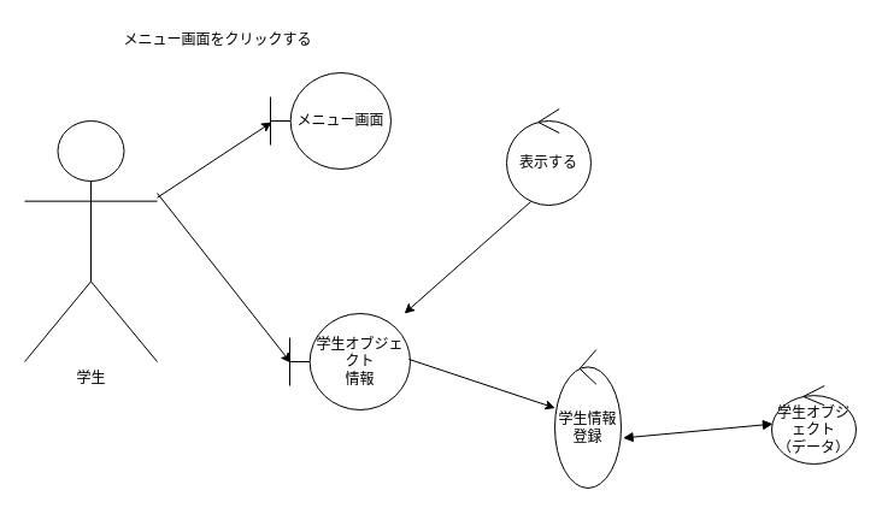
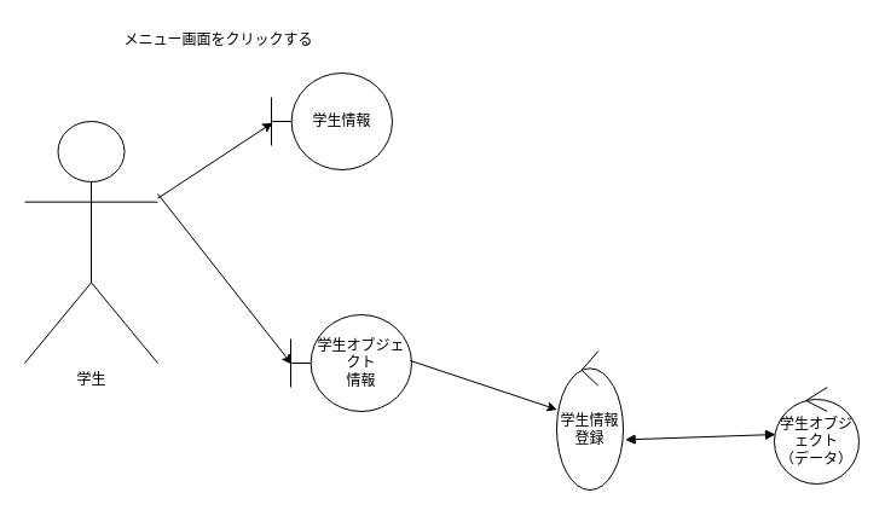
- <mxCell id="4" value="メニュー画面" style="shape=umlBoundary;whiteSpace=wrap;html=1;" vertex="1" parent="1"><mxGeometry x="224" y="60" width="100" height="80" as="geometry" /></mxCell>
+ <mxCell id="4" value="学生情報" style="shape=umlBoundary;whiteSpace=wrap;html=1;" vertex="1" parent="1"><mxGeometry x="224" y="60" width="100" height="80" as="geometry" /></mxCell>
- <mxCell id="6" value="表示する" style="ellipse;shape=umlControl;whiteSpace=wrap;html=1;" vertex="1" parent="1"><mxGeometry x="420" y="90" width="70" height="80" as="geometry" /></mxCell>
- <mxCell id="11" value="" style="endArrow=classic;html=1;rounded=0;exitX=0.286;exitY=0.963;exitDx=0;exitDy=0;exitPerimeter=0;" edge="1" parent="1" source="6" target="7"><mxGeometry width="50" height="50" relative="1" as="geometry"><mxPoint x="170" y="204" as="sourcePoint" /><mxPoint x="265" y="141" as="targetPoint" /></mxGeometry></mxCell>
- <mxCell id="12" value="学生&lt;span style=&quot;background-color: initial;&quot;&gt;オブジェクト&lt;/span&gt;&lt;div&gt;&lt;div&gt;（データ）&lt;/div&gt;&lt;/div&gt;" style="ellipse;shape=umlControl;whiteSpace=wrap;html=1;" vertex="1" parent="1"><mxGeometry x="640" y="320" width="70" height="65" as="geometry" /></mxCell>
+ <mxCell id="12" value="学生&lt;span style=&quot;background-color: initial;&quot;&gt;オブジェクト&lt;/span&gt;&lt;div&gt;&lt;div&gt;（データ）&lt;/div&gt;&lt;/div&gt;" style="ellipse;shape=umlControl;whiteSpace=wrap;html=1;" vertex="1" parent="1"><mxGeometry x="640" y="320" width="70" height="80" as="geometry" /></mxCell>
